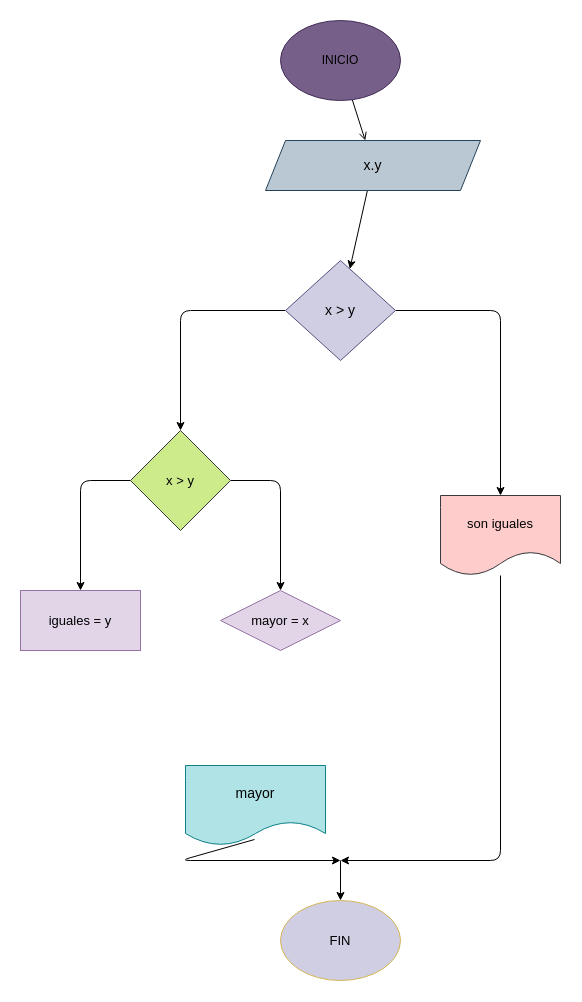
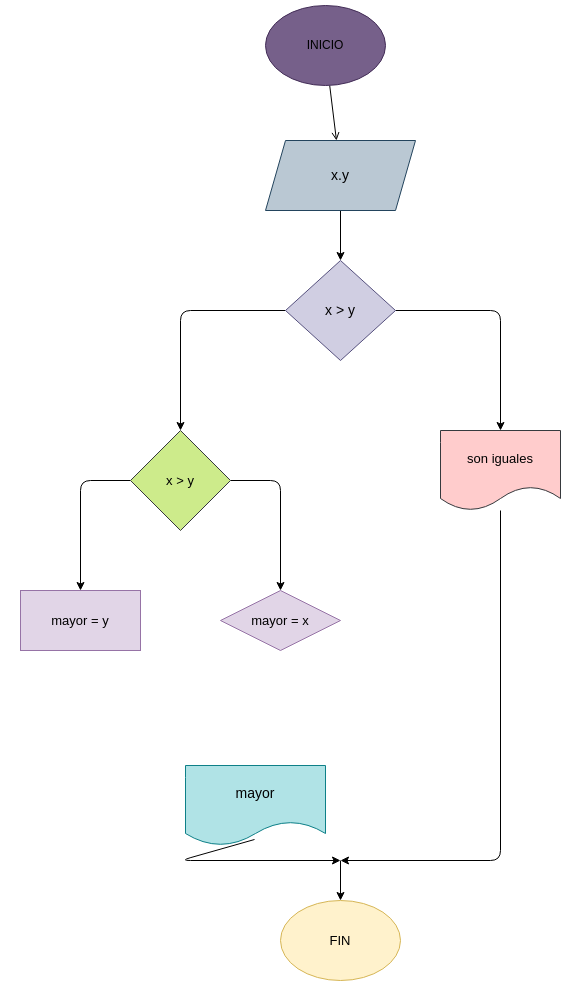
- <mxCell id="3" value="&lt;font color=&quot;#000000&quot;&gt;INICIO&lt;/font&gt;" style="ellipse;whiteSpace=wrap;html=1;fillColor=#76608a;fontColor=#ffffff;strokeColor=#432D57;" parent="1" vertex="1"><mxGeometry x="280" y="20" width="120" height="80" as="geometry" /></mxCell>
+ <mxCell id="3" value="&lt;font color=&quot;#000000&quot;&gt;INICIO&lt;/font&gt;" style="ellipse;whiteSpace=wrap;html=1;fillColor=#76608a;fontColor=#ffffff;strokeColor=#432D57;" parent="1" vertex="1"><mxGeometry x="265" y="5" width="120" height="80" as="geometry" /></mxCell>
- <mxCell id="5" value="&lt;font style=&quot;font-size: 14px;&quot; color=&quot;#000000&quot;&gt;x.y&lt;/font&gt;" style="shape=parallelogram;perimeter=parallelogramPerimeter;whiteSpace=wrap;html=1;fixedSize=1;fillColor=#bac8d3;strokeColor=#23445d;" parent="1" vertex="1"><mxGeometry x="265" y="140" width="215" height="50" as="geometry" /></mxCell>
+ <mxCell id="5" value="&lt;font style=&quot;font-size: 14px;&quot; color=&quot;#000000&quot;&gt;x.y&lt;/font&gt;" style="shape=parallelogram;perimeter=parallelogramPerimeter;whiteSpace=wrap;html=1;fixedSize=1;fillColor=#bac8d3;strokeColor=#23445d;" parent="1" vertex="1"><mxGeometry x="265" y="140" width="150" height="70" as="geometry" /></mxCell>
- <mxCell id="17" value="&lt;font color=&quot;#000000&quot;&gt;son iguales&lt;/font&gt;" style="shape=document;whiteSpace=wrap;html=1;boundedLbl=1;fontSize=13;fillColor=#ffcccc;strokeColor=#36393d;" vertex="1" parent="1"><mxGeometry x="440" y="495" width="120" height="80" as="geometry" /></mxCell>
+ <mxCell id="17" value="&lt;font color=&quot;#000000&quot;&gt;son iguales&lt;/font&gt;" style="shape=document;whiteSpace=wrap;html=1;boundedLbl=1;fontSize=13;fillColor=#ffcccc;strokeColor=#36393d;" vertex="1" parent="1"><mxGeometry x="440" y="430" width="120" height="80" as="geometry" /></mxCell>
- <mxCell id="18" value="&lt;font color=&quot;#000000&quot;&gt;iguales = y&lt;/font&gt;" style="rounded=0;whiteSpace=wrap;html=1;fontSize=13;fillColor=#e1d5e7;strokeColor=#9673a6;" vertex="1" parent="1"><mxGeometry y="590" width="120" height="60" as="geometry" x="20" /></mxCell>
+ <mxCell id="18" value="&lt;font color=&quot;#000000&quot;&gt;mayor = y&lt;/font&gt;" style="rounded=0;whiteSpace=wrap;html=1;fontSize=13;fillColor=#e1d5e7;strokeColor=#9673a6;" vertex="1" parent="1"><mxGeometry y="590" width="120" height="60" as="geometry" x="20" /></mxCell>
- <mxCell id="12" value="&lt;font style=&quot;font-size: 13px;&quot; color=&quot;#000000&quot;&gt;FIN&lt;/font&gt;" style="ellipse;whiteSpace=wrap;html=1;fillColor=#d0cee2;strokeColor=#d6b656;" parent="1" vertex="1"><mxGeometry x="280" y="900" width="120" height="80" as="geometry" /></mxCell>
+ <mxCell id="12" value="&lt;font style=&quot;font-size: 13px;&quot; color=&quot;#000000&quot;&gt;FIN&lt;/font&gt;" style="ellipse;whiteSpace=wrap;html=1;fillColor=#fff2cc;strokeColor=#d6b656;" parent="1" vertex="1"><mxGeometry x="280" y="900" width="120" height="80" as="geometry" /></mxCell>
